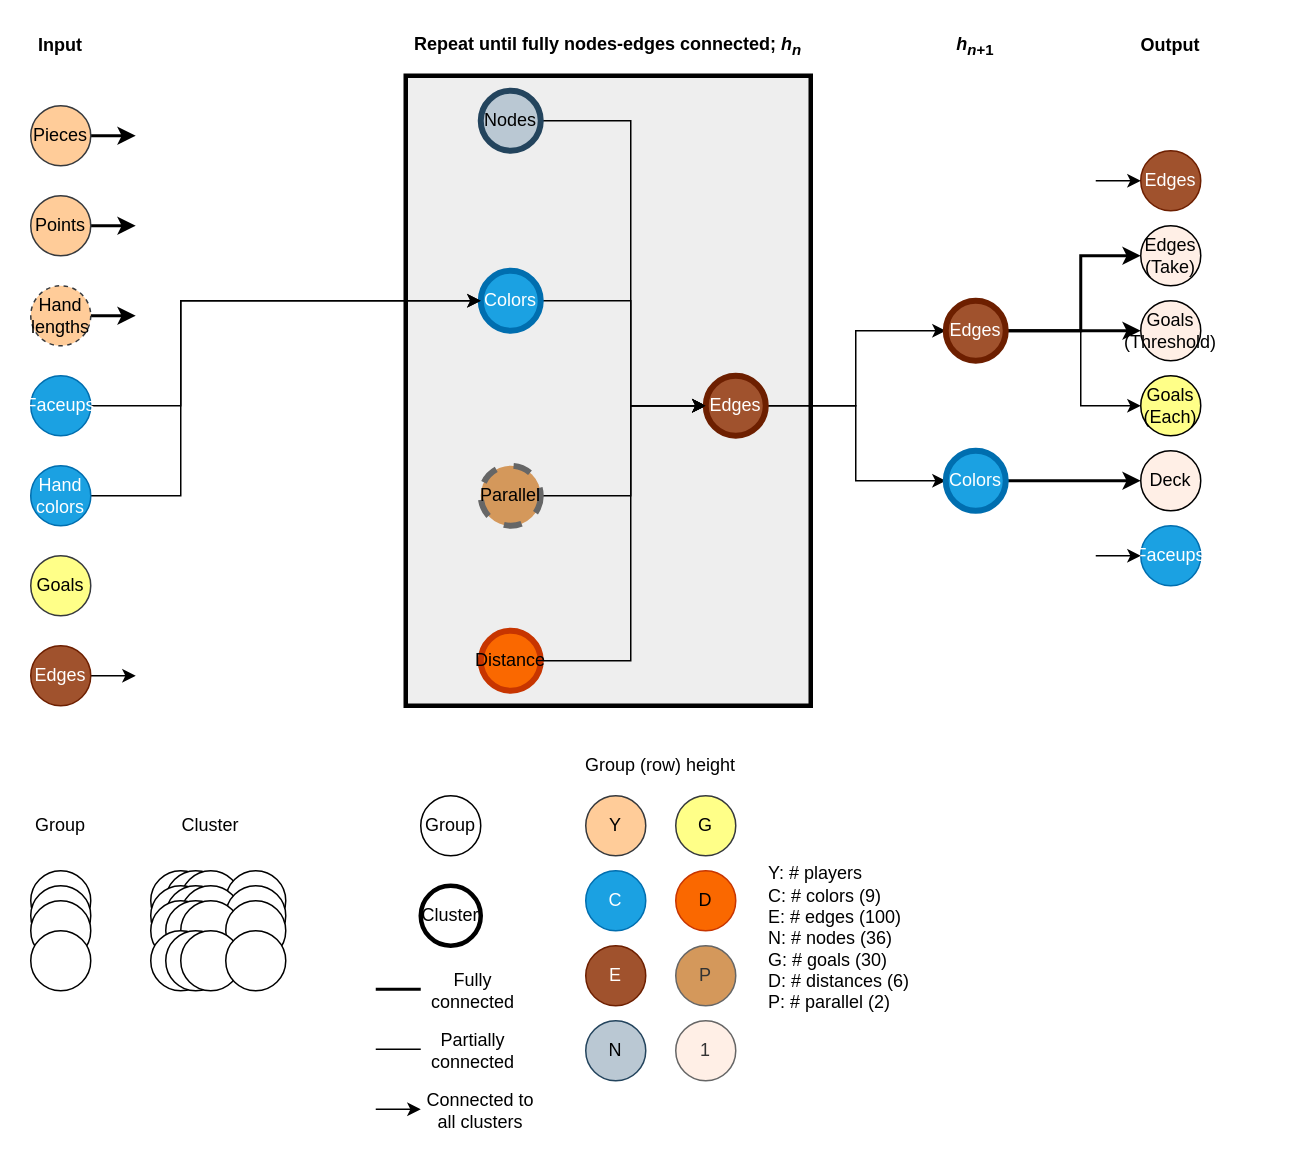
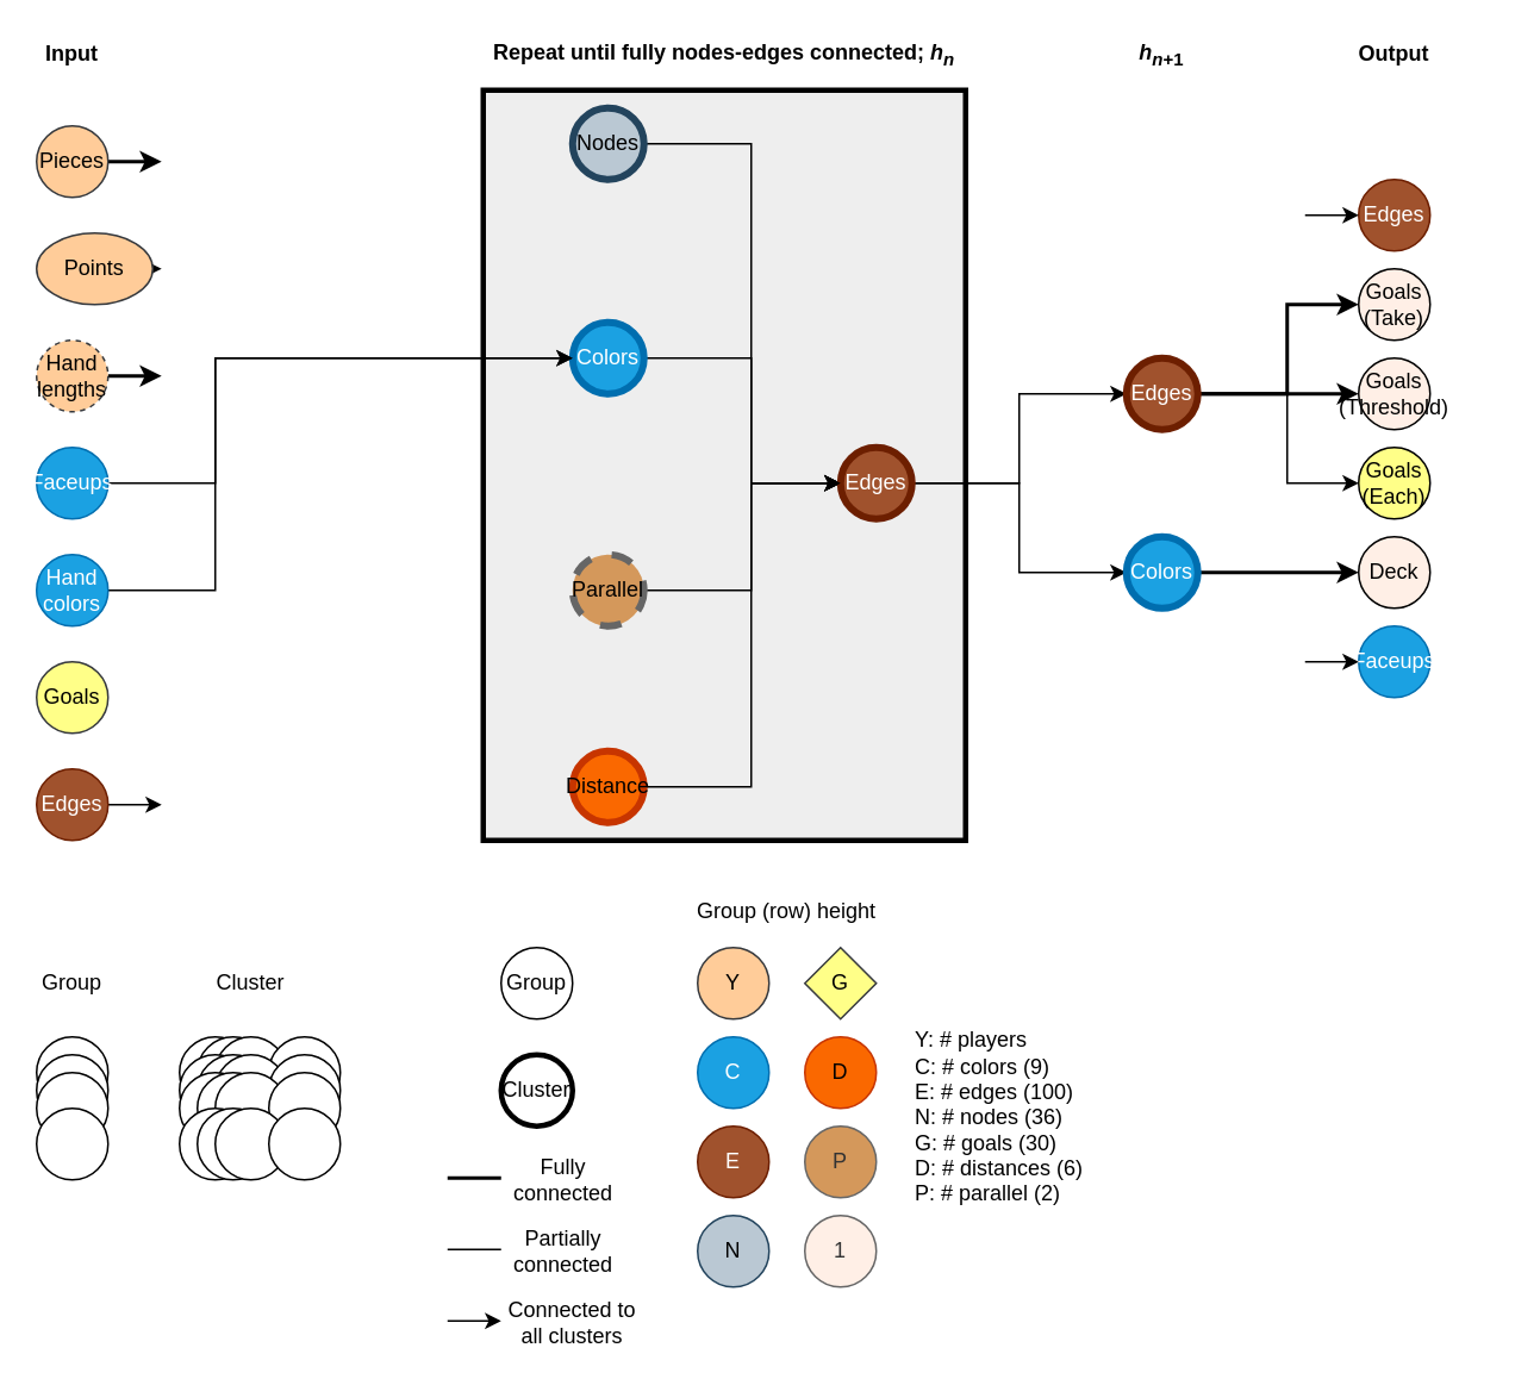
- <mxCell id="12" value="Points" style="ellipse;whiteSpace=wrap;html=1;aspect=fixed;rounded=0;shadow=0;glass=0;comic=0;fillColor=#ffcc99;strokeColor=#36393d;" parent="1" vertex="1"><mxGeometry x="20" y="130" width="40" height="40" as="geometry" /></mxCell>
+ <mxCell id="12" value="Points" style="ellipse;whiteSpace=wrap;html=1;aspect=fixed;rounded=0;shadow=0;glass=0;comic=0;fillColor=#ffcc99;strokeColor=#36393d;" parent="1" vertex="1"><mxGeometry x="20" y="130" width="65" height="40" as="geometry" /></mxCell>
- <mxCell id="28" value="Edges&lt;br&gt;(Take)" style="ellipse;whiteSpace=wrap;html=1;aspect=fixed;rounded=0;shadow=0;glass=0;comic=0;fillColor=#FFEFE6;" parent="1" vertex="1"><mxGeometry x="760" y="150" width="40" height="40" as="geometry" /></mxCell>
+ <mxCell id="28" value="Goals&lt;br&gt;(Take)" style="ellipse;whiteSpace=wrap;html=1;aspect=fixed;rounded=0;shadow=0;glass=0;comic=0;fillColor=#FFEFE6;" parent="1" vertex="1"><mxGeometry x="760" y="150" width="40" height="40" as="geometry" /></mxCell>
- <mxCell id="69" value="G" style="ellipse;whiteSpace=wrap;html=1;aspect=fixed;rounded=0;shadow=0;glass=0;comic=0;fillColor=#ffff88;strokeColor=#36393d;" parent="1" vertex="1"><mxGeometry x="450" y="530" width="40" height="40" as="geometry" /></mxCell>
+ <mxCell id="69" value="G" style="rhombus;whiteSpace=wrap;html=1;aspect=fixed;shadow=0;glass=0;comic=0;fillColor=#ffff88;strokeColor=#36393d;" parent="1" vertex="1"><mxGeometry x="450" y="530" width="40" height="40" as="geometry" /></mxCell>
